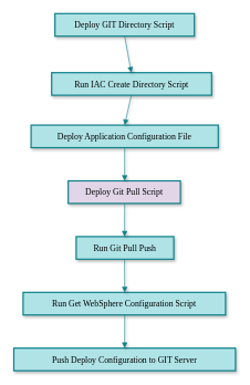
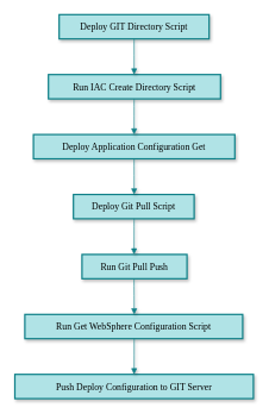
- <mxCell id="3" value="Run IAC Create Directory Script" style="whiteSpace=wrap;strokeWidth=2;fillColor=#b0e3e6;strokeColor=#0e8088;shadow=1;fontFamily=aptos;fontSource=https%3A%2F%2Ffonts.googleapis.com%2Fcss%3Ffamily%3Daptos;fontSize=13;" vertex="1" parent="1"><mxGeometry x="77" y="109" width="241" height="34" as="geometry" /></mxCell>
+ <mxCell id="3" value="Run IAC Create Directory Script" style="whiteSpace=wrap;strokeWidth=2;fillColor=#b0e3e6;strokeColor=#0e8088;shadow=1;fontFamily=aptos;fontSource=https%3A%2F%2Ffonts.googleapis.com%2Fcss%3Ffamily%3Daptos;fontSize=13;" vertex="1" parent="1"><mxGeometry x="67" y="104" width="241" height="34" as="geometry" /></mxCell>
- <mxCell id="4" value="Deploy Application Configuration File" style="whiteSpace=wrap;strokeWidth=2;fillColor=#b0e3e6;strokeColor=#0e8088;shadow=1;fontFamily=aptos;fontSource=https%3A%2F%2Ffonts.googleapis.com%2Fcss%3Ffamily%3Daptos;fontSize=13;" vertex="1" parent="1"><mxGeometry x="46" y="188" width="282" height="34" as="geometry" /></mxCell>
+ <mxCell id="4" value="Deploy Application Configuration Get" style="whiteSpace=wrap;strokeWidth=2;fillColor=#b0e3e6;strokeColor=#0e8088;shadow=1;fontFamily=aptos;fontSource=https%3A%2F%2Ffonts.googleapis.com%2Fcss%3Ffamily%3Daptos;fontSize=13;" vertex="1" parent="1"><mxGeometry x="46" y="188" width="282" height="34" as="geometry" /></mxCell>
- <mxCell id="5" value="Deploy Git Pull Script" style="whiteSpace=wrap;strokeWidth=2;fillColor=#e1d5e7;strokeColor=#0e8088;shadow=1;fontFamily=aptos;fontSource=https%3A%2F%2Ffonts.googleapis.com%2Fcss%3Ffamily%3Daptos;fontSize=13;" vertex="1" parent="1"><mxGeometry x="102" y="272" width="169" height="34" as="geometry" /></mxCell>
+ <mxCell id="5" value="Deploy Git Pull Script" style="whiteSpace=wrap;strokeWidth=2;fillColor=#b0e3e6;strokeColor=#0e8088;shadow=1;fontFamily=aptos;fontSource=https%3A%2F%2Ffonts.googleapis.com%2Fcss%3Ffamily%3Daptos;fontSize=13;" vertex="1" parent="1"><mxGeometry x="102" y="272" width="169" height="34" as="geometry" /></mxCell>
